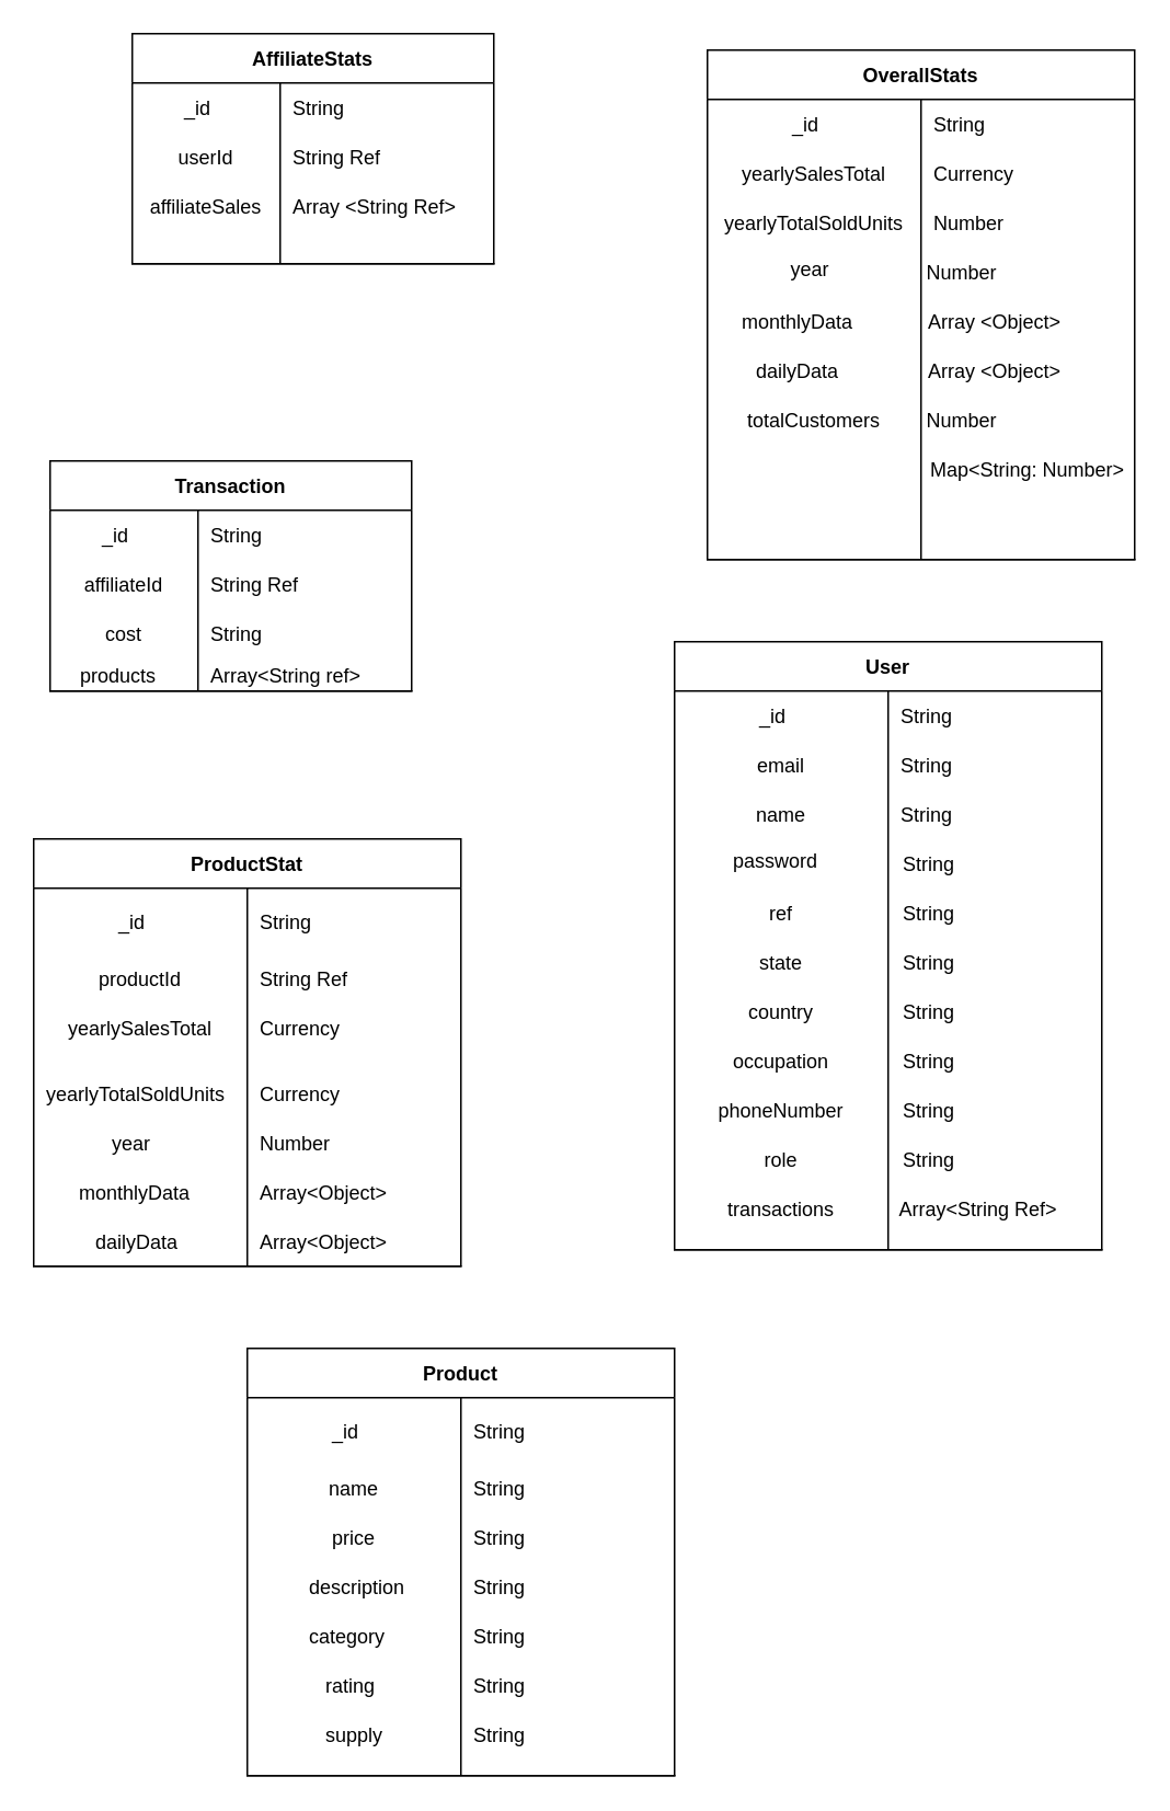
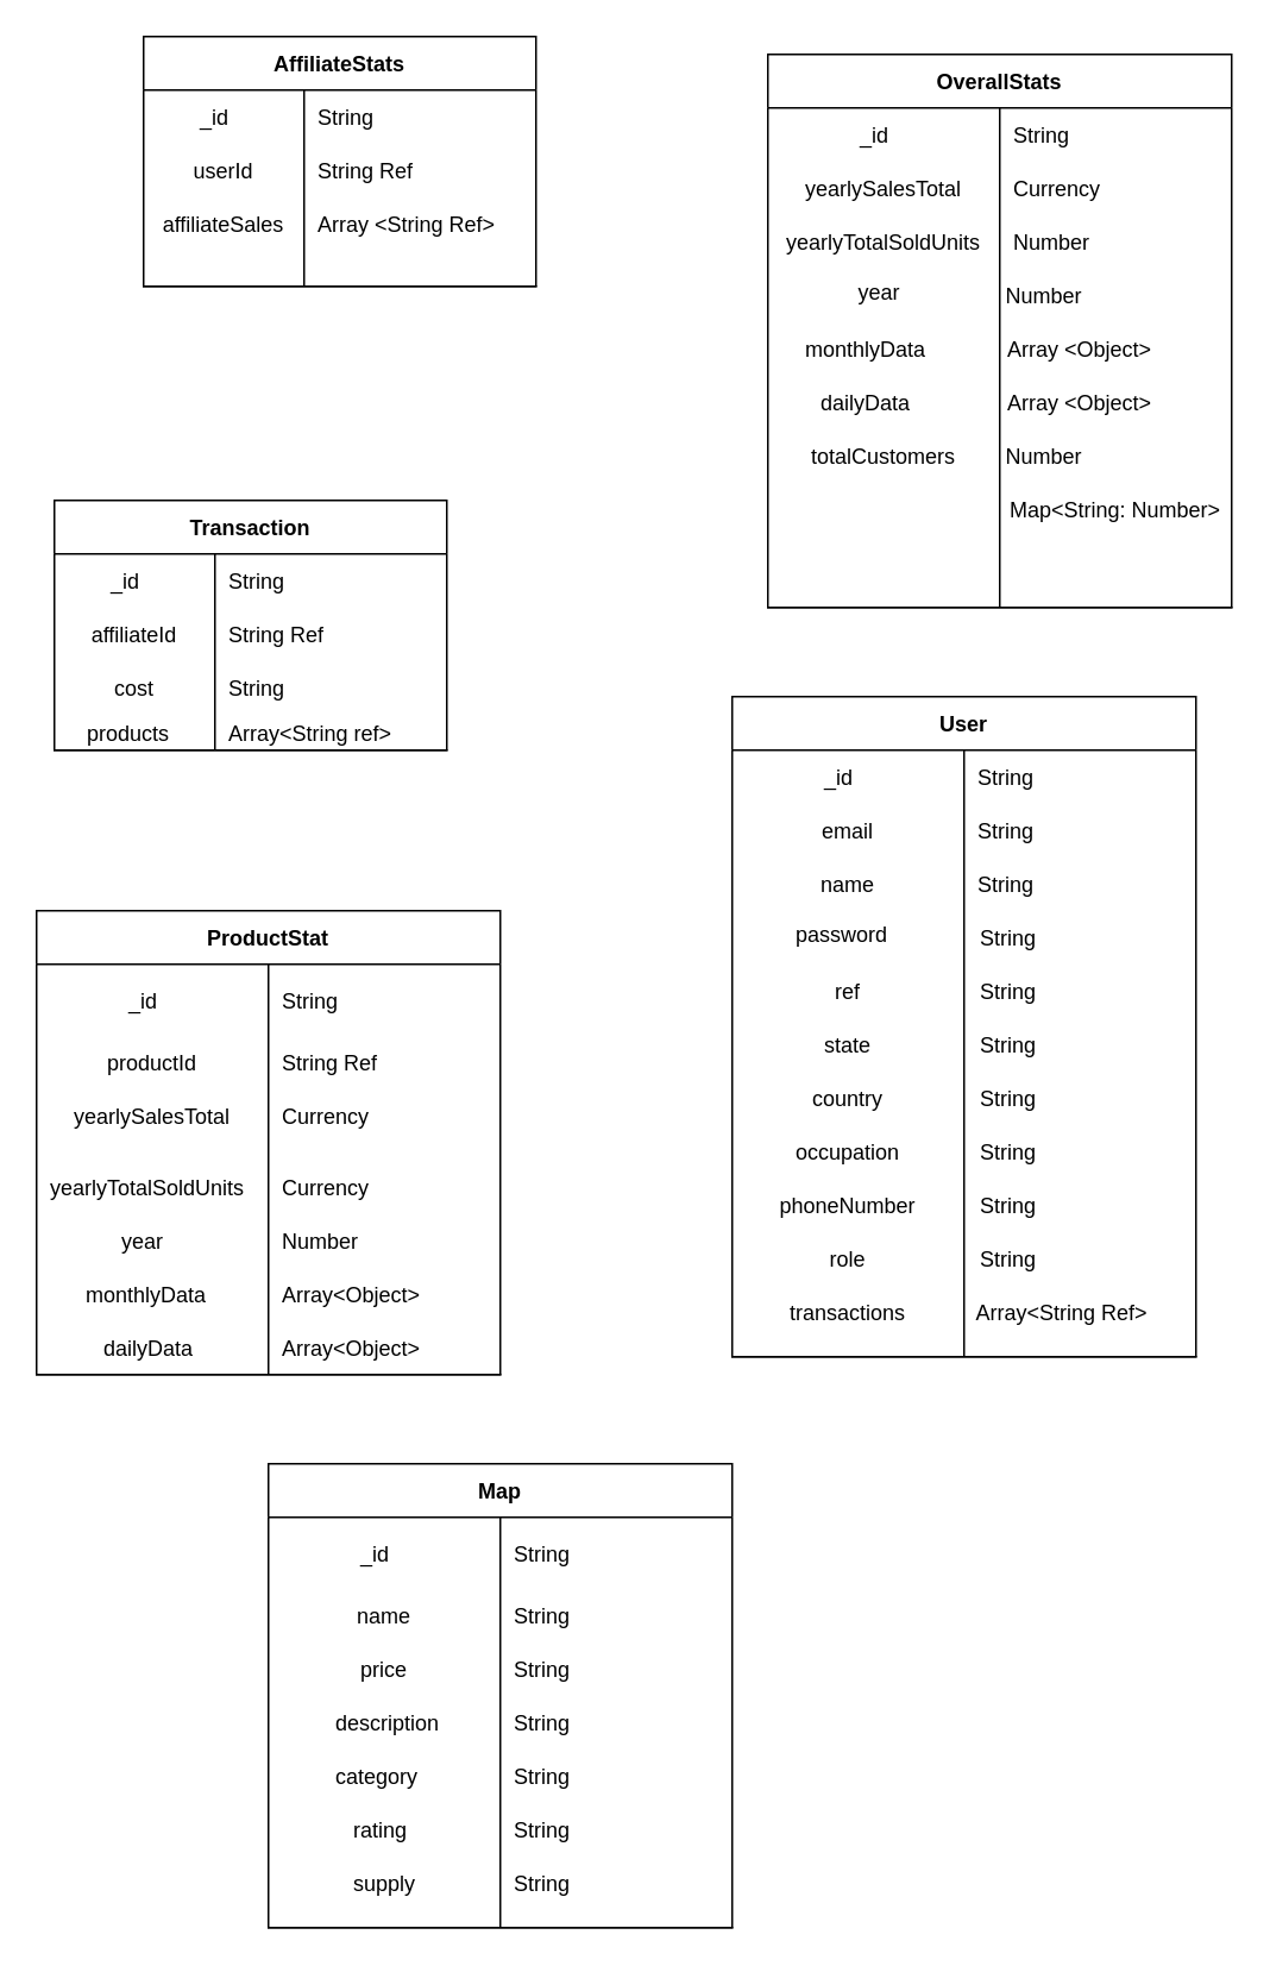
- <mxCell id="101" value="Product" style="shape=table;startSize=30;container=1;collapsible=1;childLayout=tableLayout;fixedRows=1;rowLines=0;fontStyle=1;align=center;resizeLast=1;" parent="1" vertex="1"><mxGeometry x="150" y="820" width="260" height="260" as="geometry"><mxRectangle x="330" y="220" width="70" height="30" as="alternateBounds" /></mxGeometry></mxCell>
+ <mxCell id="101" value="Map" style="shape=table;startSize=30;container=1;collapsible=1;childLayout=tableLayout;fixedRows=1;rowLines=0;fontStyle=1;align=center;resizeLast=1;" parent="1" vertex="1"><mxGeometry x="150" y="820" width="260" height="260" as="geometry"><mxRectangle x="330" y="220" width="70" height="30" as="alternateBounds" /></mxGeometry></mxCell>
